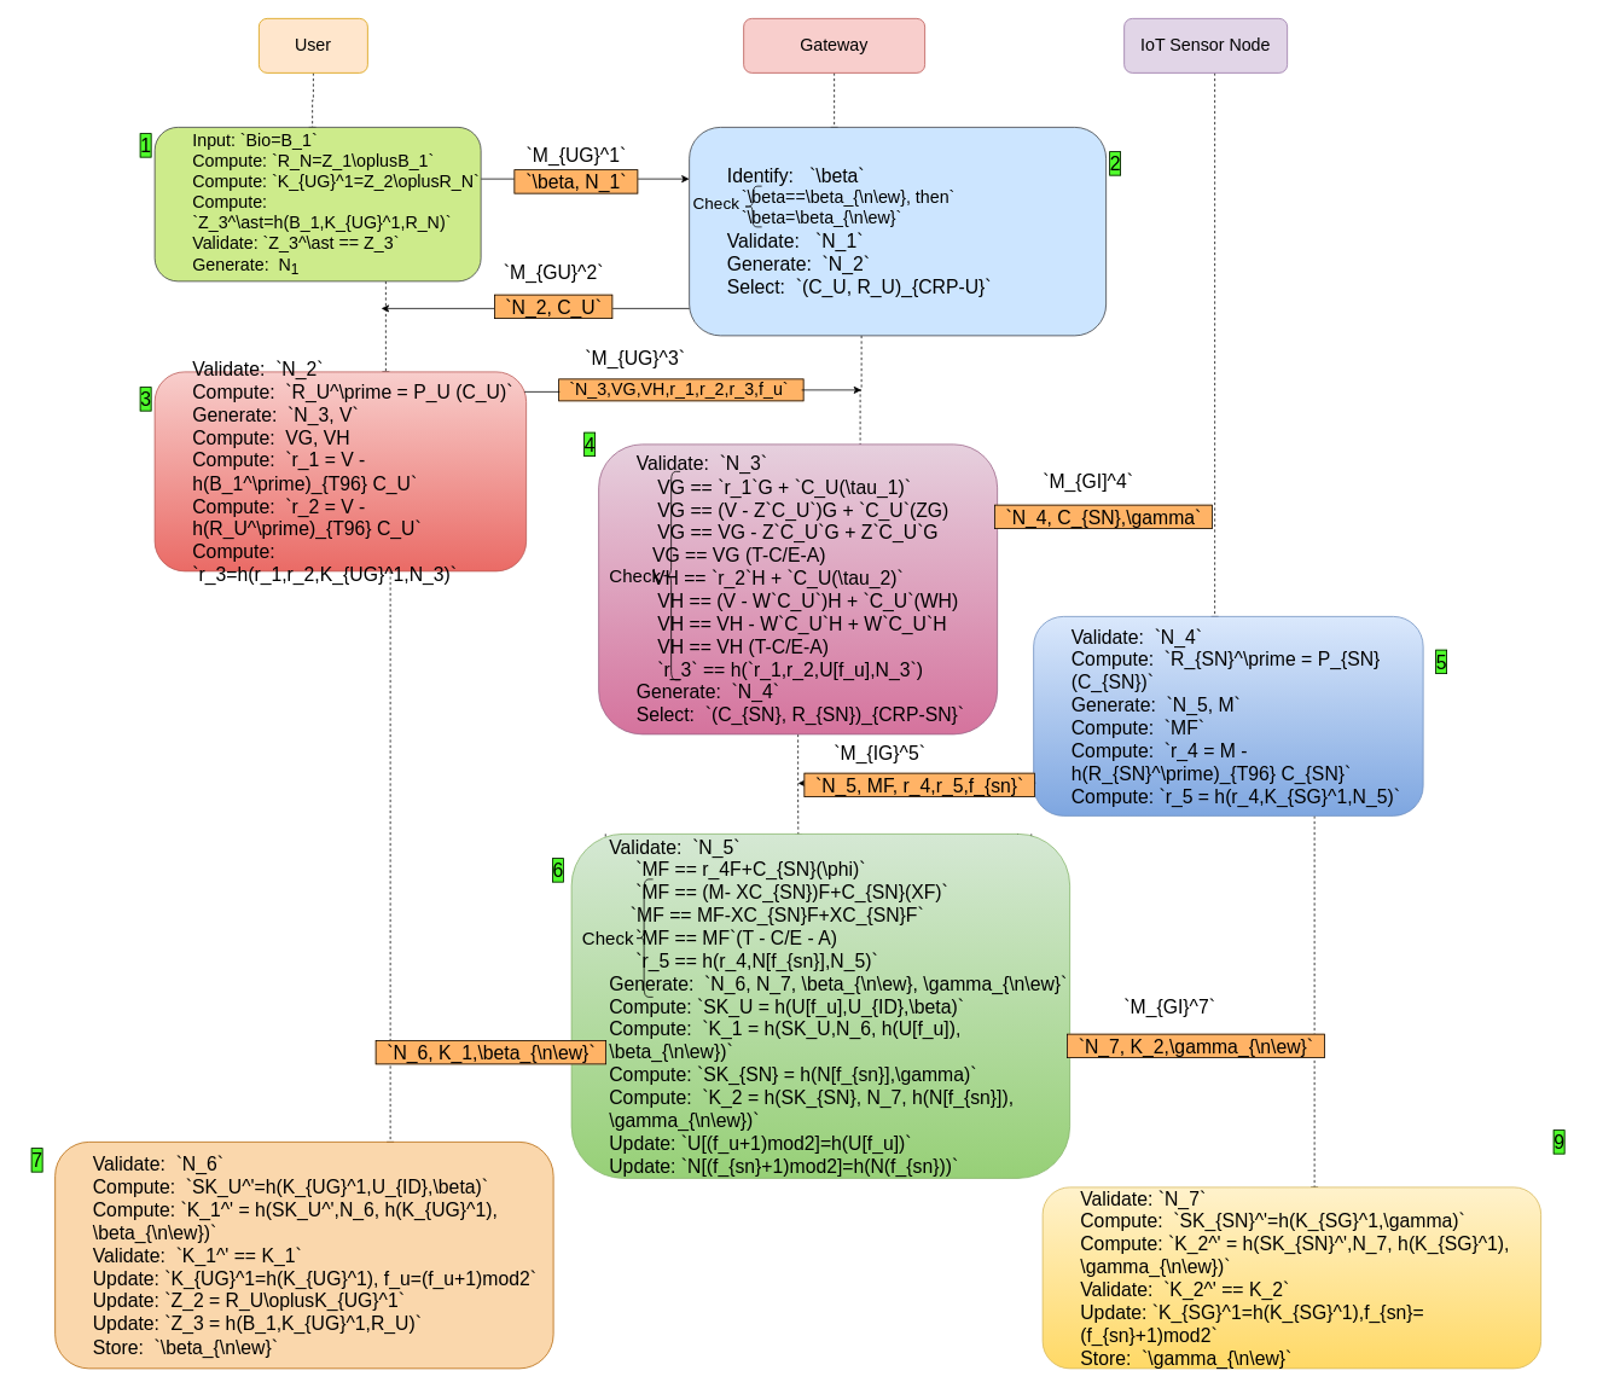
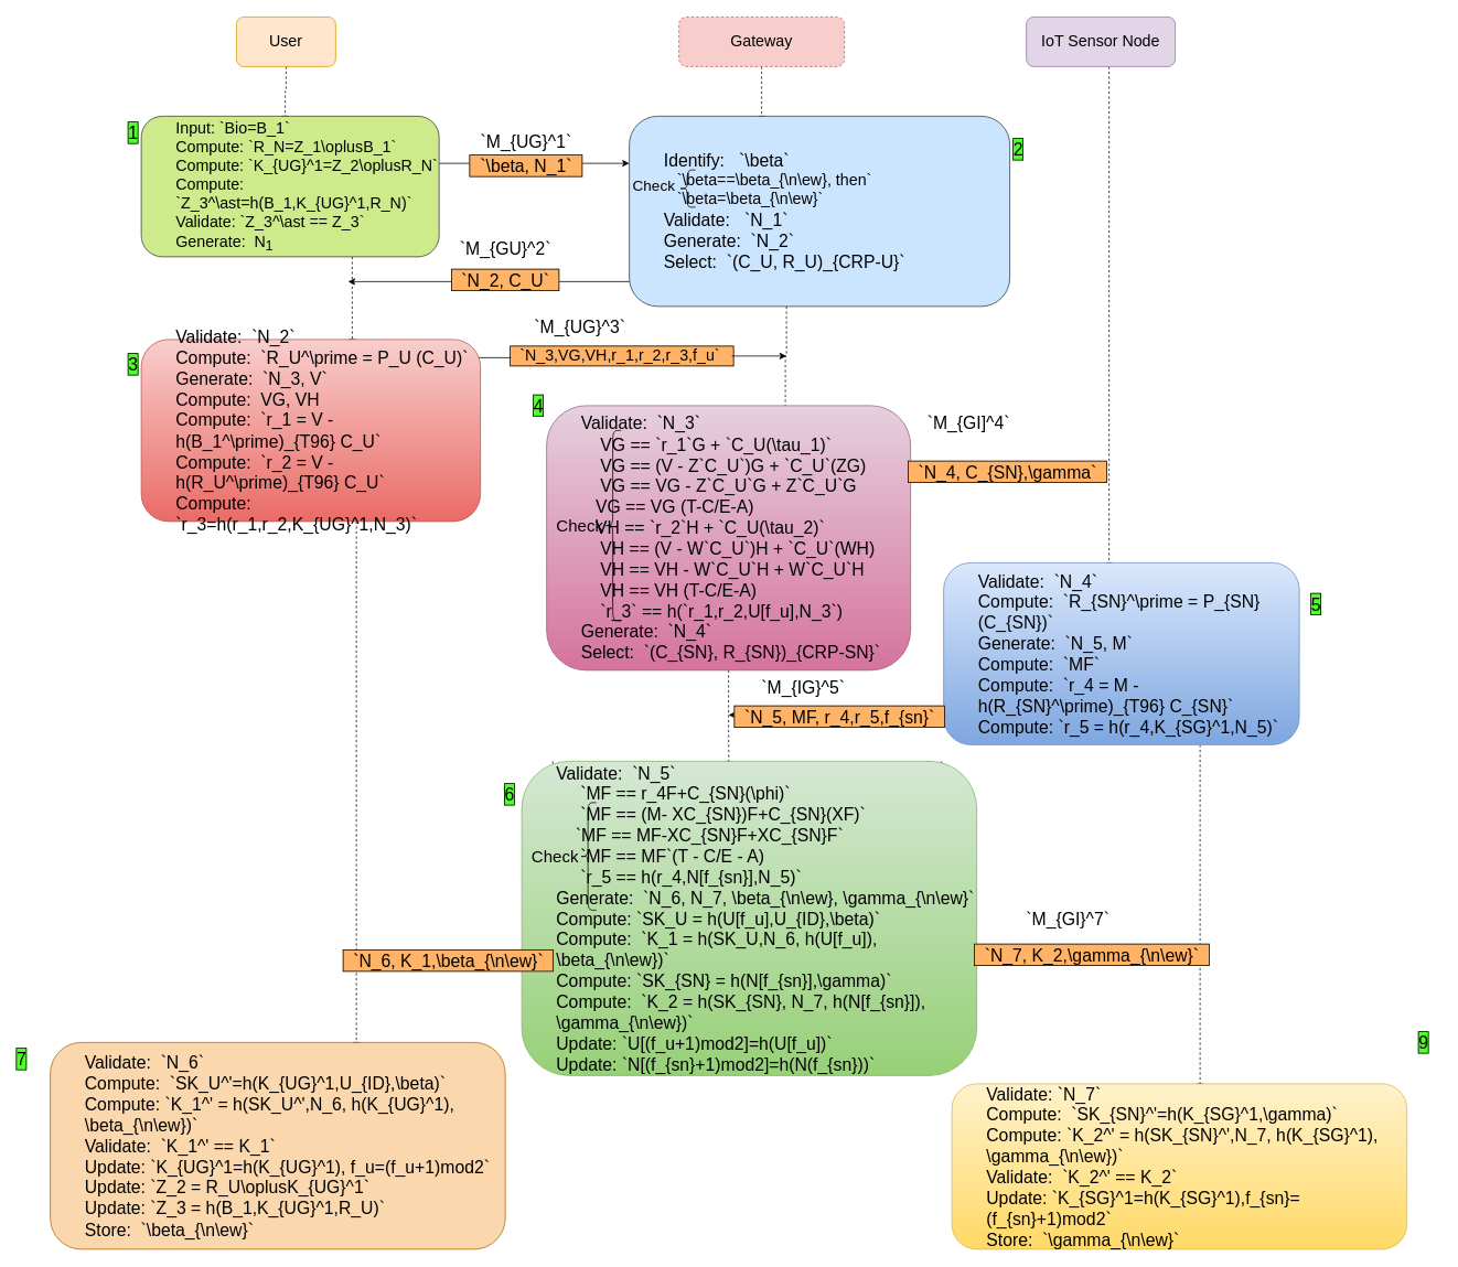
- <mxCell id="7" value="Gateway" style="rounded=1;html=1;shadow=0;glass=0;labelBackgroundColor=none;labelBorderColor=none;sketch=0;fontSize=19;whiteSpace=wrap;fillColor=#f8cecc;strokeColor=#b85450;" parent="1" vertex="1"><mxGeometry x="820" y="20" width="200" height="60" as="geometry" /></mxCell>
+ <mxCell id="7" value="Gateway" style="rounded=1;html=1;shadow=0;glass=0;labelBackgroundColor=none;labelBorderColor=none;sketch=0;fontSize=19;whiteSpace=wrap;fillColor=#f8cecc;strokeColor=#b85450;dashed=1;" parent="1" vertex="1"><mxGeometry x="820" y="20" width="200" height="60" as="geometry" /></mxCell>
- <mxCell id="49" value="`M_{GI]^4`" style="text;html=1;align=center;verticalAlign=middle;resizable=0;points=[];autosize=1;strokeColor=none;fillColor=none;fontSize=21;fontColor=#000000;" parent="1" vertex="1"><mxGeometry x="1140" y="510" width="120" height="40" as="geometry" /></mxCell>
+ <mxCell id="49" value="`M_{GI]^4`" style="text;html=1;align=center;verticalAlign=middle;resizable=0;points=[];autosize=1;strokeColor=none;fillColor=none;fontSize=21;fontColor=#000000;" parent="1" vertex="1"><mxGeometry x="1110" y="490" width="120" height="40" as="geometry" /></mxCell>
- <mxCell id="44" value="7" style="text;html=1;align=center;verticalAlign=middle;resizable=0;points=[];autosize=1;strokeColor=none;fillColor=none;fontSize=21;fontColor=#000000;labelBorderColor=default;labelBackgroundColor=#4FFF2B;" parent="1" vertex="1"><mxGeometry x="20" y="1260" width="40" height="40" as="geometry" /></mxCell>
+ <mxCell id="44" value="7" style="text;html=1;align=center;verticalAlign=middle;resizable=0;points=[];autosize=1;strokeColor=none;fillColor=none;fontSize=21;fontColor=#000000;labelBorderColor=default;labelBackgroundColor=#4FFF2B;" parent="1" vertex="1"><mxGeometry x="5" y="1260" width="40" height="40" as="geometry" /></mxCell>
